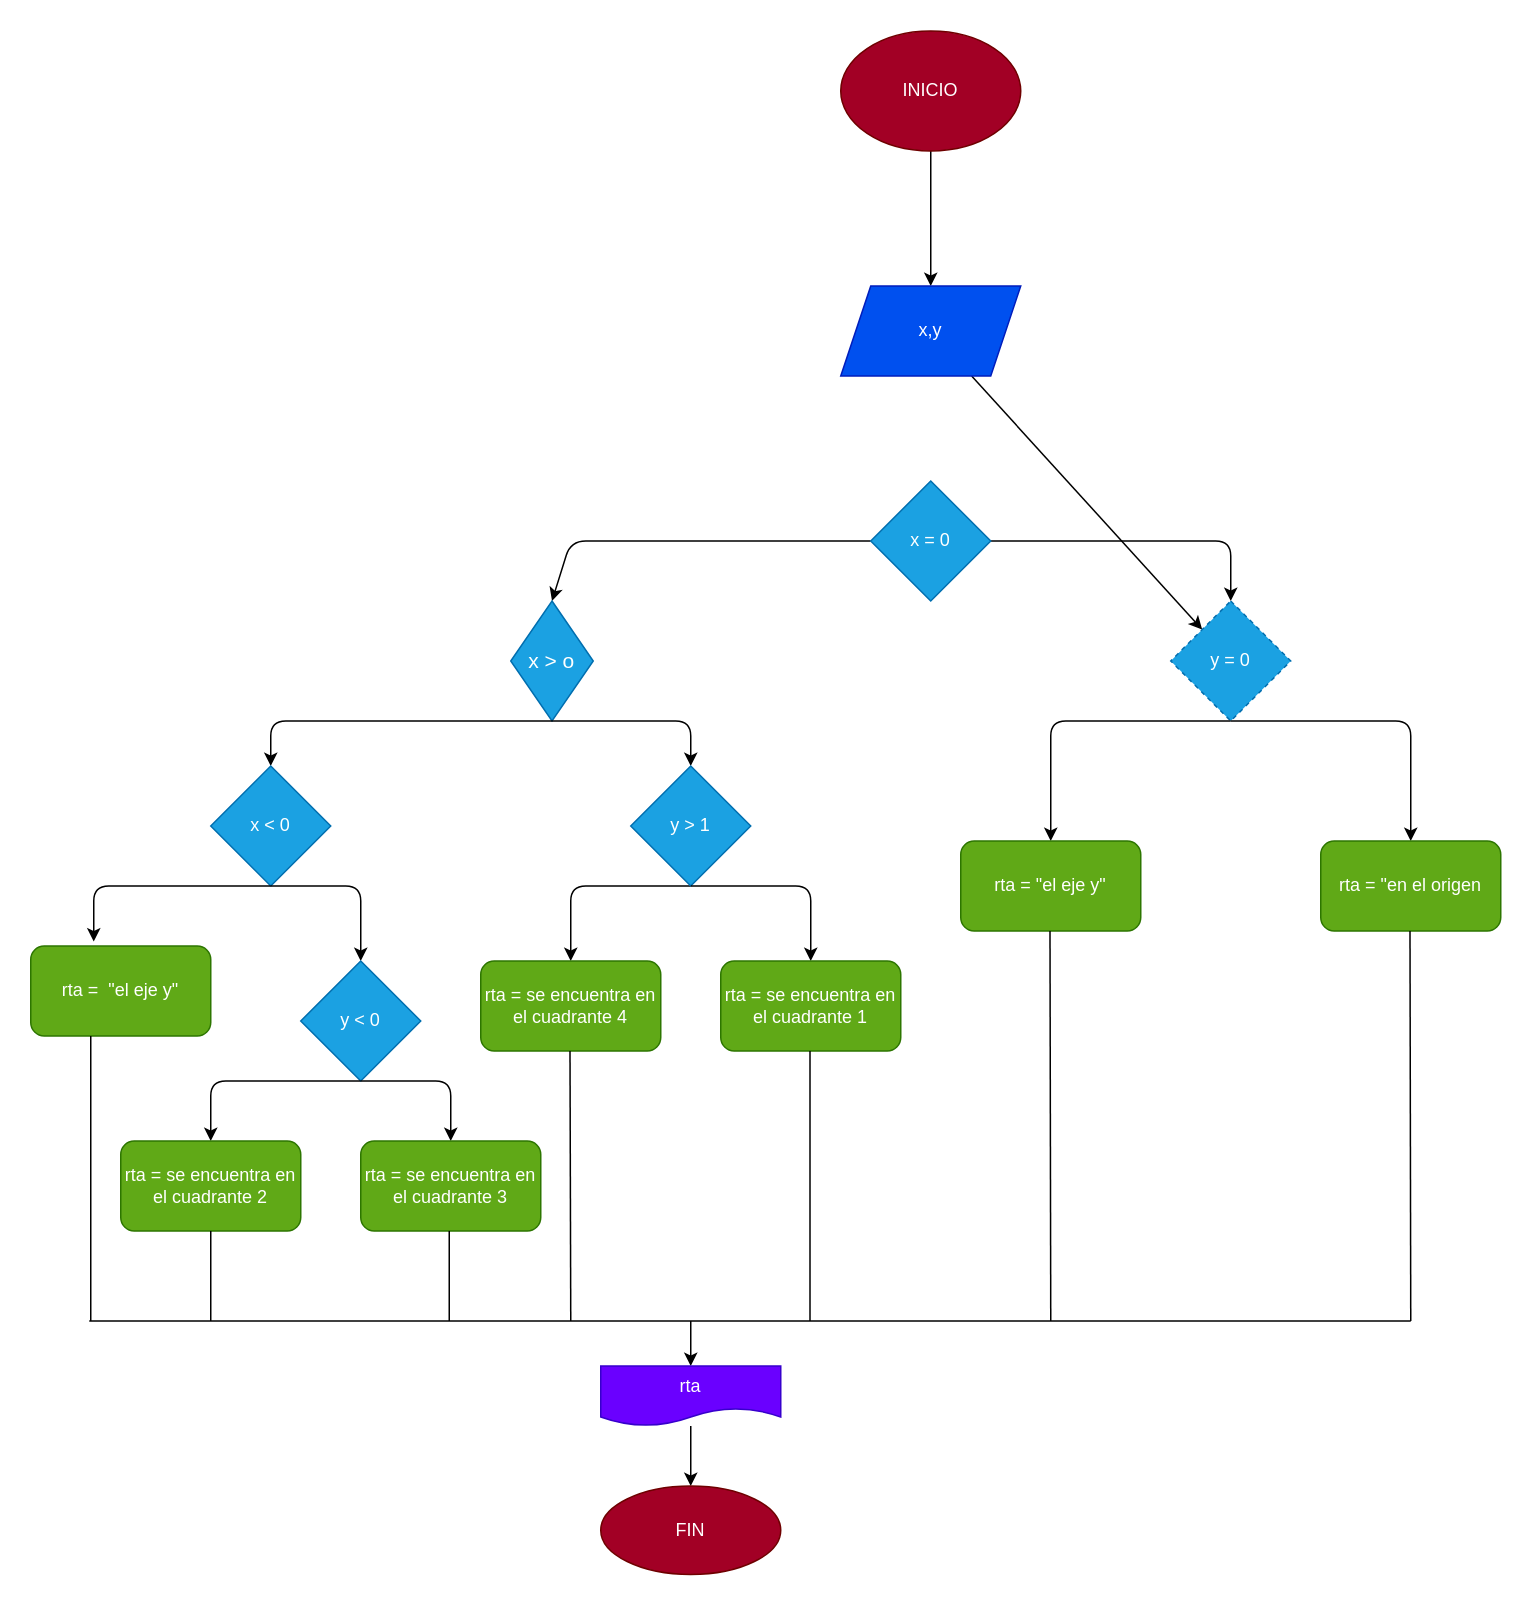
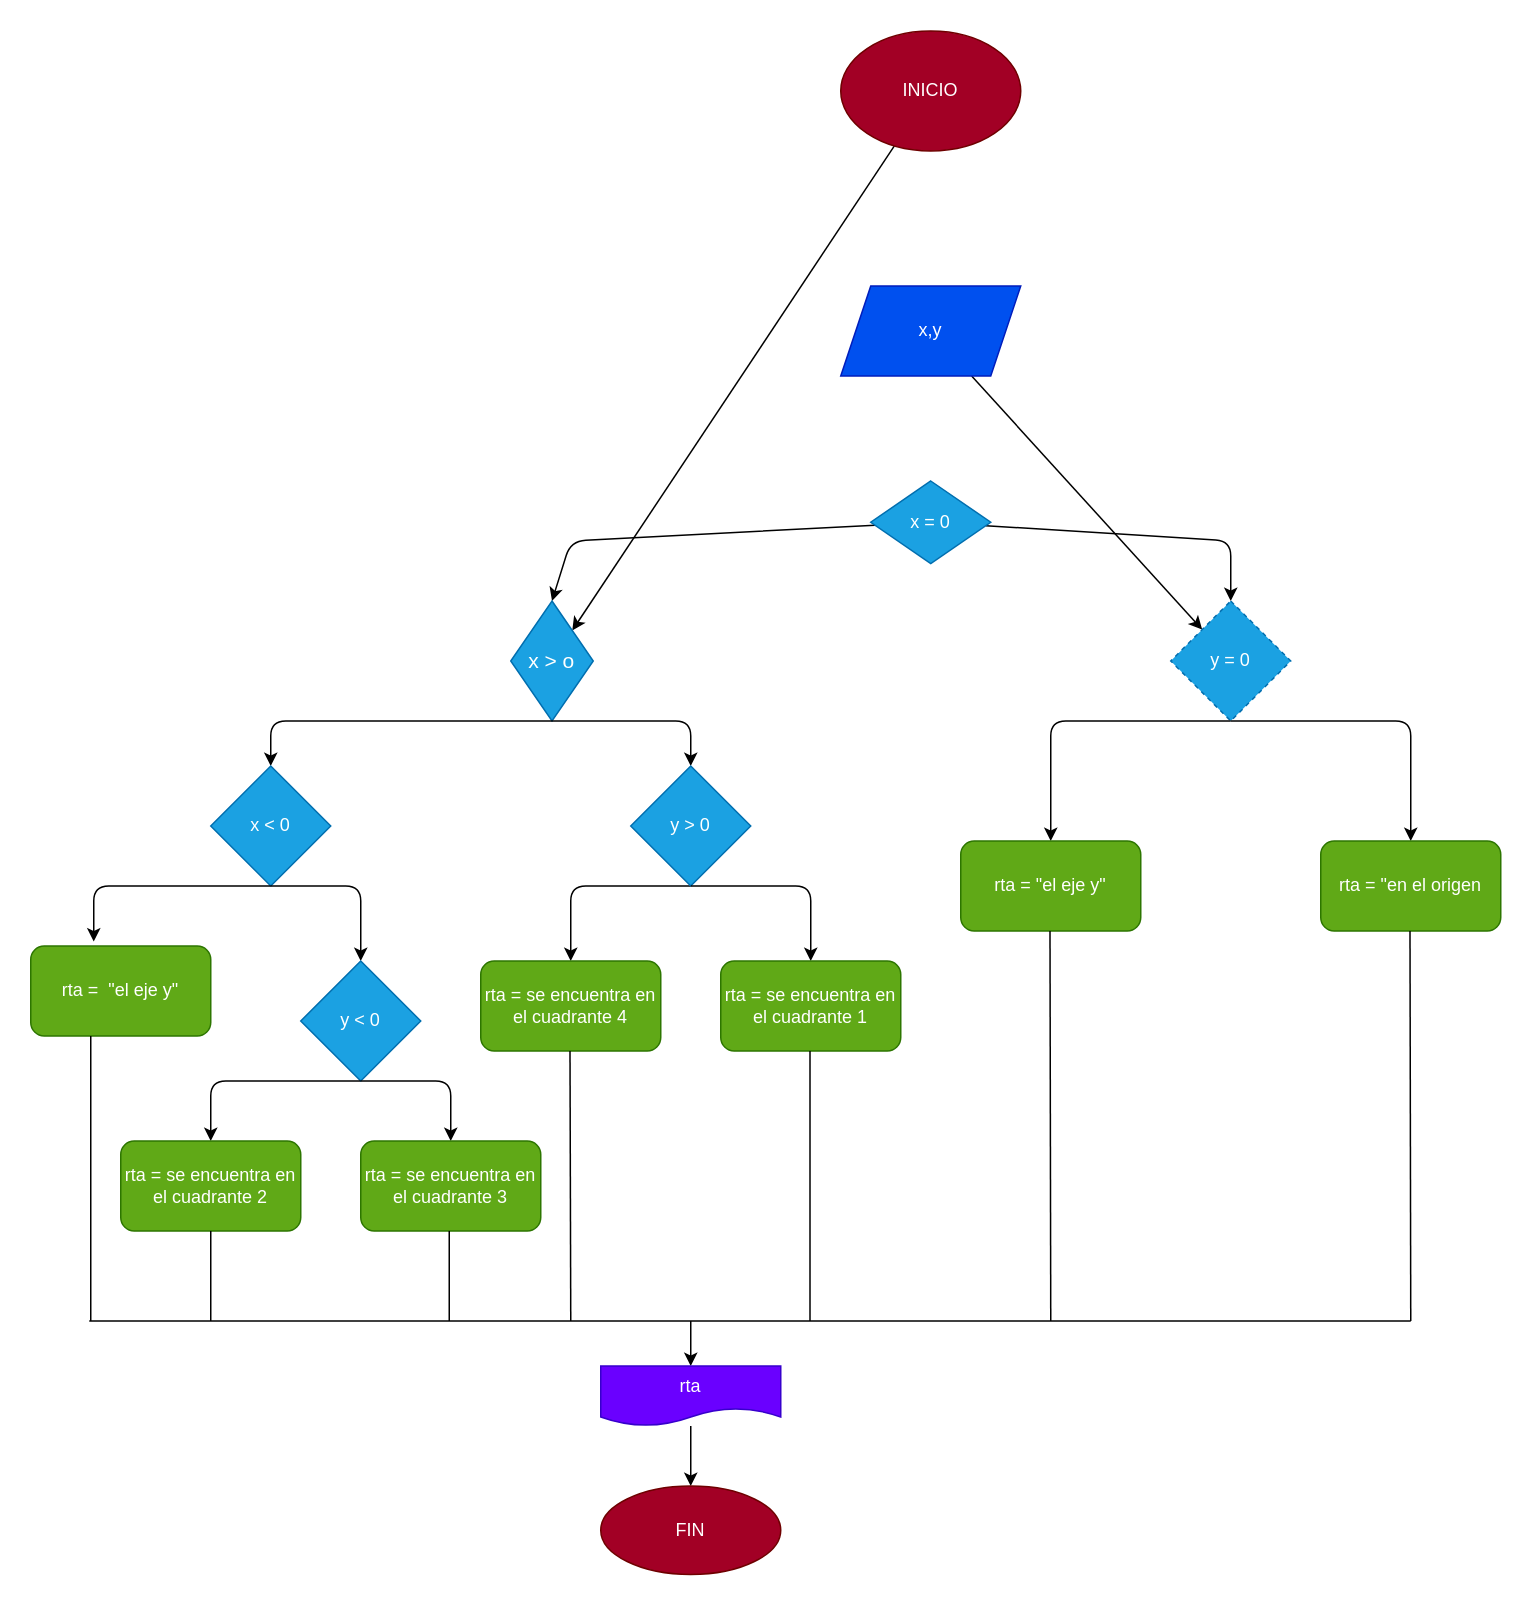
- <mxCell id="2" value="" style="edgeStyle=none;html=1;fontSize=14;" parent="1" source="3" target="5" edge="1"><mxGeometry relative="1" as="geometry" /></mxCell>
+ <mxCell id="2" value="" style="edgeStyle=none;html=1;fontSize=14;" parent="1" source="3" target="9" edge="1"><mxGeometry relative="1" as="geometry" /></mxCell>
- <mxCell id="8" value="x = 0" style="rhombus;whiteSpace=wrap;html=1;fillColor=#1ba1e2;fontColor=#ffffff;strokeColor=#006EAF;" parent="1" vertex="1"><mxGeometry x="580" y="320" width="80" height="80" as="geometry" /></mxCell>
+ <mxCell id="8" value="x = 0" style="rhombus;whiteSpace=wrap;html=1;fillColor=#1ba1e2;fontColor=#ffffff;strokeColor=#006EAF;" parent="1" vertex="1"><mxGeometry x="580" y="320" width="80" height="55" as="geometry" /></mxCell>
- <mxCell id="19" value="y &amp;gt; 1" style="rhombus;whiteSpace=wrap;html=1;fillColor=#1ba1e2;fontColor=#ffffff;strokeColor=#006EAF;" vertex="1" parent="1"><mxGeometry x="420" y="510" width="80" height="80" as="geometry" /></mxCell>
+ <mxCell id="19" value="y &amp;gt; 0" style="rhombus;whiteSpace=wrap;html=1;fillColor=#1ba1e2;fontColor=#ffffff;strokeColor=#006EAF;" vertex="1" parent="1"><mxGeometry x="420" y="510" width="80" height="80" as="geometry" /></mxCell>
